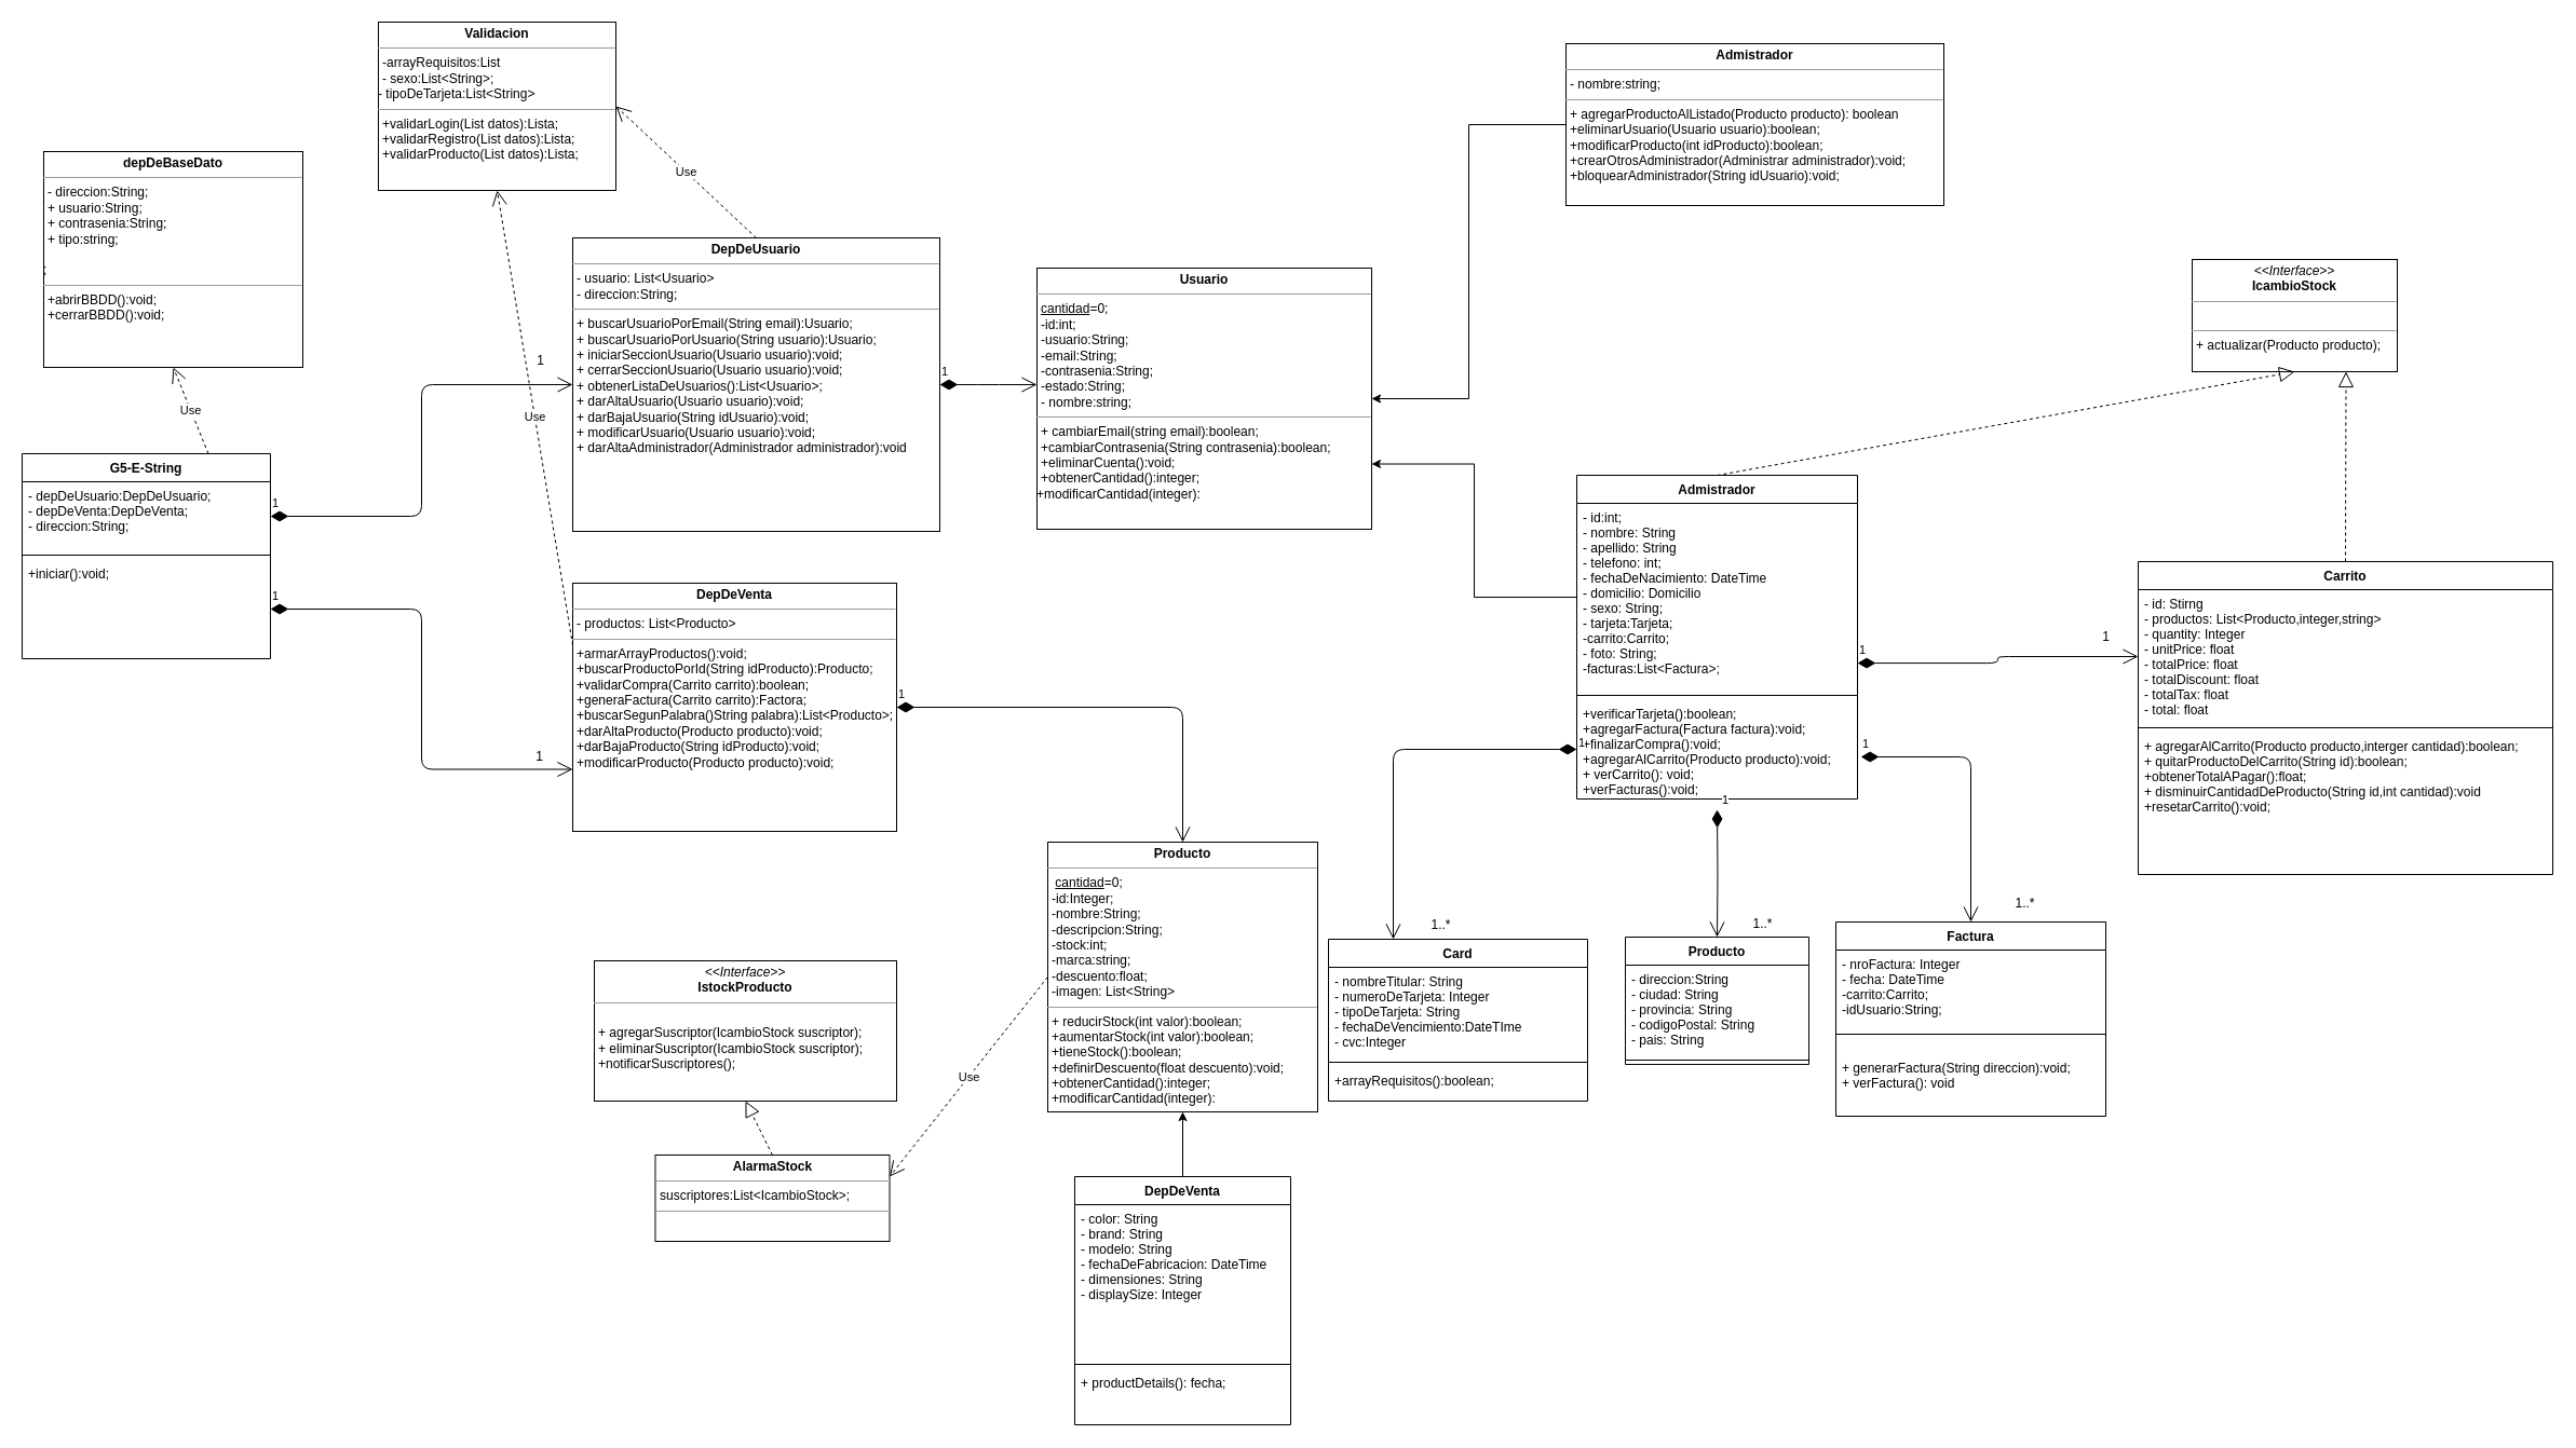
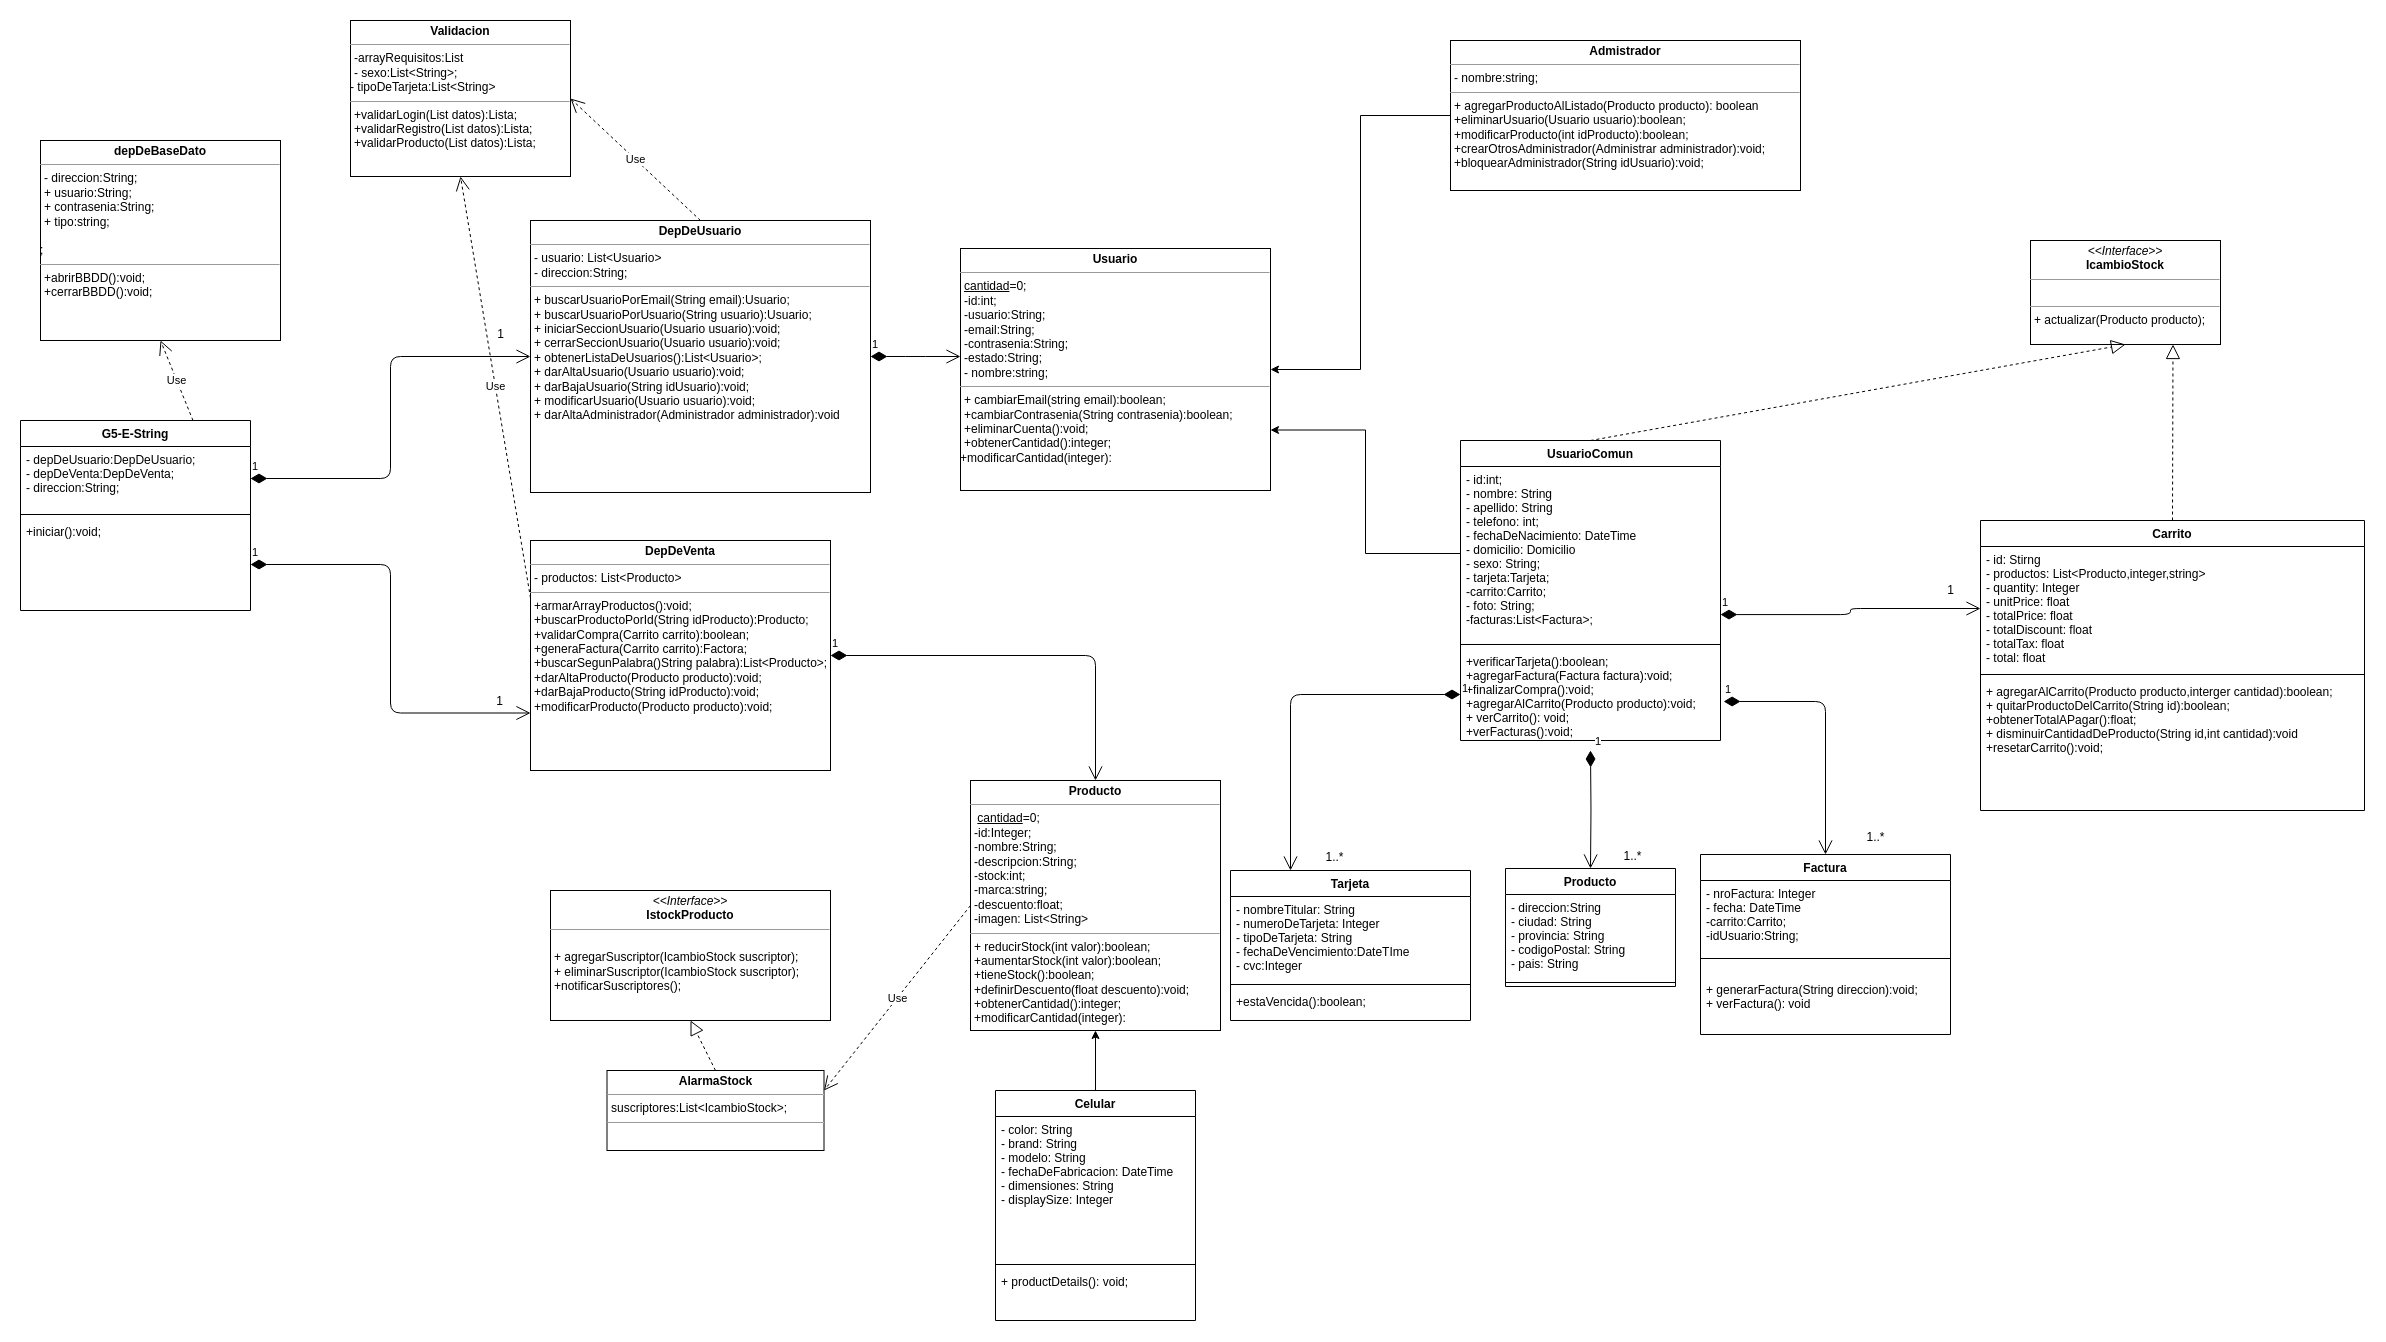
- <mxCell id="9" value="Admistrador" style="swimlane;fontStyle=1;align=center;verticalAlign=top;childLayout=stackLayout;horizontal=1;startSize=26;horizontalStack=0;resizeParent=1;resizeParentMax=0;resizeLast=0;collapsible=1;marginBottom=0;" parent="1" vertex="1"><mxGeometry x="1460" y="440" width="260" height="300" as="geometry" /></mxCell>
+ <mxCell id="9" value="UsuarioComun" style="swimlane;fontStyle=1;align=center;verticalAlign=top;childLayout=stackLayout;horizontal=1;startSize=26;horizontalStack=0;resizeParent=1;resizeParentMax=0;resizeLast=0;collapsible=1;marginBottom=0;" parent="1" vertex="1"><mxGeometry x="1460" y="440" width="260" height="300" as="geometry" /></mxCell>
- <mxCell id="2" value="Card" style="swimlane;fontStyle=1;align=center;verticalAlign=top;childLayout=stackLayout;horizontal=1;startSize=26;horizontalStack=0;resizeParent=1;resizeParentMax=0;resizeLast=0;collapsible=1;marginBottom=0;" parent="1" vertex="1"><mxGeometry x="1230" y="870" width="240" height="150" as="geometry" /></mxCell>
+ <mxCell id="2" value="Tarjeta" style="swimlane;fontStyle=1;align=center;verticalAlign=top;childLayout=stackLayout;horizontal=1;startSize=26;horizontalStack=0;resizeParent=1;resizeParentMax=0;resizeLast=0;collapsible=1;marginBottom=0;" parent="1" vertex="1"><mxGeometry x="1230" y="870" width="240" height="150" as="geometry" /></mxCell>
- <mxCell id="5" value="+arrayRequisitos():boolean;" style="text;strokeColor=none;fillColor=none;align=left;verticalAlign=top;spacingLeft=4;spacingRight=4;overflow=hidden;rotatable=0;points=[[0,0.5],[1,0.5]];portConstraint=eastwest;" parent="2" vertex="1"><mxGeometry y="118" width="240" height="32" as="geometry" /></mxCell>
+ <mxCell id="5" value="+estaVencida():boolean;" style="text;strokeColor=none;fillColor=none;align=left;verticalAlign=top;spacingLeft=4;spacingRight=4;overflow=hidden;rotatable=0;points=[[0,0.5],[1,0.5]];portConstraint=eastwest;" parent="2" vertex="1"><mxGeometry y="118" width="240" height="32" as="geometry" /></mxCell>
- <mxCell id="22" value="DepDeVenta" style="swimlane;fontStyle=1;align=center;verticalAlign=top;childLayout=stackLayout;horizontal=1;startSize=26;horizontalStack=0;resizeParent=1;resizeParentMax=0;resizeLast=0;collapsible=1;marginBottom=0;" parent="1" vertex="1"><mxGeometry x="995" y="1090" width="200" height="230" as="geometry" /></mxCell>
+ <mxCell id="22" value="Celular" style="swimlane;fontStyle=1;align=center;verticalAlign=top;childLayout=stackLayout;horizontal=1;startSize=26;horizontalStack=0;resizeParent=1;resizeParentMax=0;resizeLast=0;collapsible=1;marginBottom=0;" parent="1" vertex="1"><mxGeometry x="995" y="1090" width="200" height="230" as="geometry" /></mxCell>
- <mxCell id="25" value="+ productDetails(): fecha;&#10;" style="text;strokeColor=none;fillColor=none;align=left;verticalAlign=top;spacingLeft=4;spacingRight=4;overflow=hidden;rotatable=0;points=[[0,0.5],[1,0.5]];portConstraint=eastwest;" parent="22" vertex="1"><mxGeometry y="178" width="200" height="52" as="geometry" /></mxCell>
+ <mxCell id="25" value="+ productDetails(): void;&#10;" style="text;strokeColor=none;fillColor=none;align=left;verticalAlign=top;spacingLeft=4;spacingRight=4;overflow=hidden;rotatable=0;points=[[0,0.5],[1,0.5]];portConstraint=eastwest;" parent="22" vertex="1"><mxGeometry y="178" width="200" height="52" as="geometry" /></mxCell>
